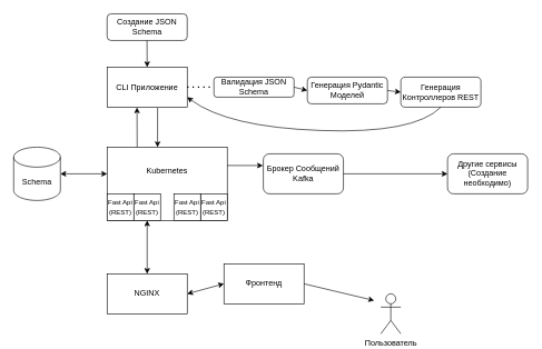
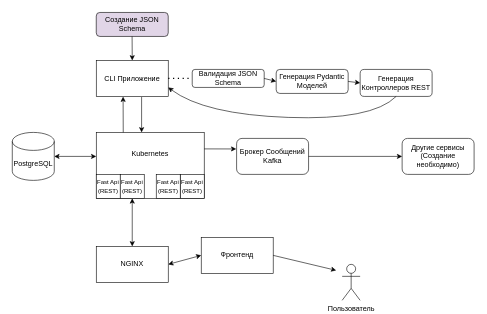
- <mxCell id="2" value="Создание JSON Schema" style="rounded=1;whiteSpace=wrap;html=1;fontSize=12;glass=0;strokeWidth=1;shadow=0;" parent="1" vertex="1"><mxGeometry x="160" y="20" width="120" height="40" as="geometry" /></mxCell>
+ <mxCell id="2" value="Создание JSON Schema" style="rounded=1;whiteSpace=wrap;html=1;fontSize=12;glass=0;strokeWidth=1;shadow=0;fillColor=#e1d5e7;" parent="1" vertex="1"><mxGeometry x="160" y="20" width="120" height="40" as="geometry" /></mxCell>
- <mxCell id="13" value="Schema" style="shape=cylinder3;whiteSpace=wrap;html=1;boundedLbl=1;backgroundOutline=1;size=15;" vertex="1" parent="1"><mxGeometry x="20" y="220" width="70" height="80" as="geometry" /></mxCell>
+ <mxCell id="13" value="PostgreSQL" style="shape=cylinder3;whiteSpace=wrap;html=1;boundedLbl=1;backgroundOutline=1;size=15;" vertex="1" parent="1"><mxGeometry x="20" y="220" width="70" height="80" as="geometry" /></mxCell>
